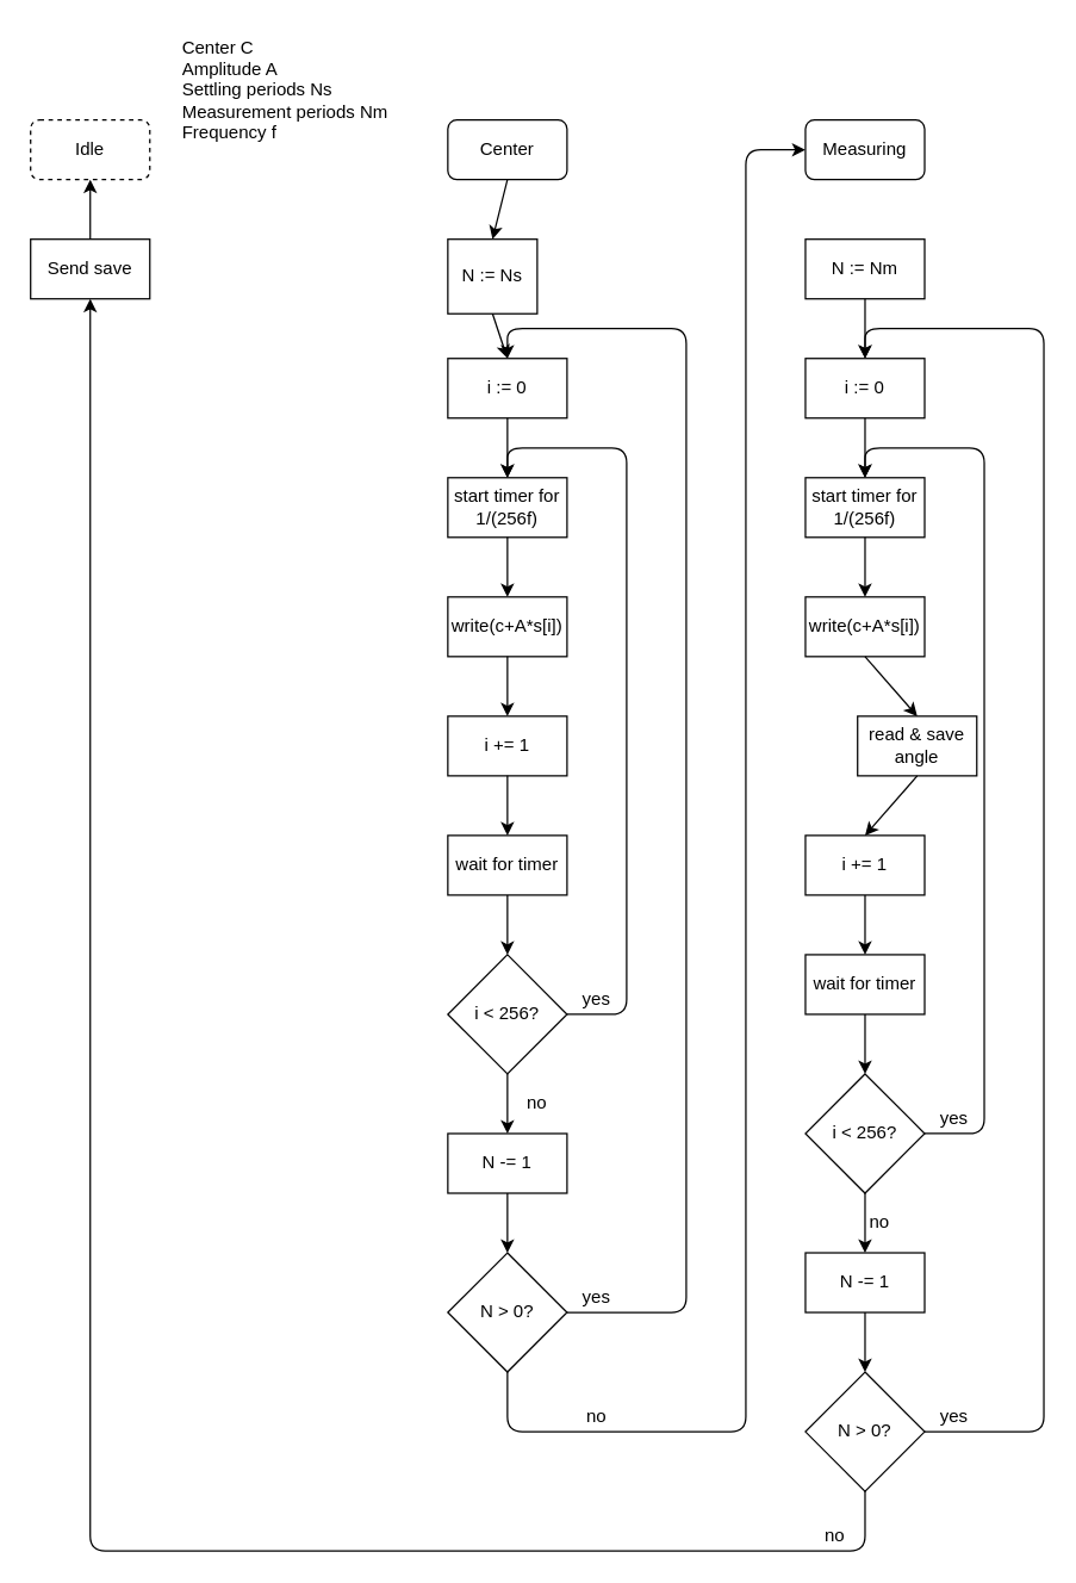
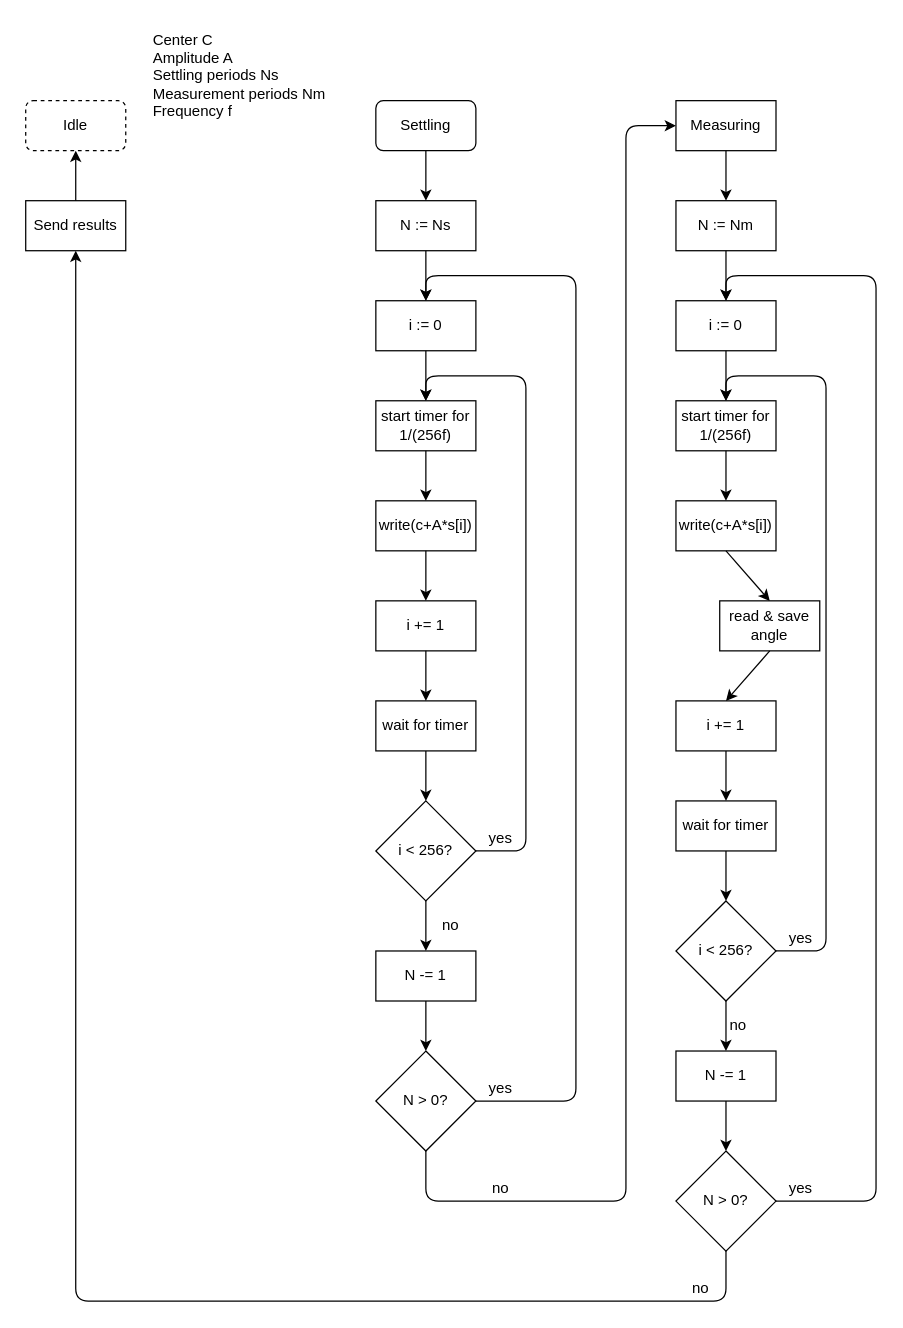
- <mxCell id="3" value="Center" style="rounded=1;whiteSpace=wrap;html=1;" vertex="1" parent="1"><mxGeometry x="300" y="80" width="80" height="40" as="geometry" /></mxCell>
+ <mxCell id="3" value="Settling" style="rounded=1;whiteSpace=wrap;html=1;" vertex="1" parent="1"><mxGeometry x="300" y="80" width="80" height="40" as="geometry" /></mxCell>
- <mxCell id="21" value="Measuring" style="rounded=1;whiteSpace=wrap;html=1;" vertex="1" parent="1"><mxGeometry x="540" y="80" width="80" height="40" as="geometry" /></mxCell>
+ <mxCell id="21" value="Measuring" style="whiteSpace=wrap;html=1;rounded=0;" vertex="1" parent="1"><mxGeometry x="540" y="80" width="80" height="40" as="geometry" /></mxCell>
+ <mxCell id="31" value="" style="endArrow=classic;html=1;exitX=0.5;exitY=1;exitDx=0;exitDy=0;entryX=0.5;entryY=0;entryDx=0;entryDy=0;" edge="1" parent="1" source="21" target="32"><mxGeometry width="50" height="50" relative="1" as="geometry"><mxPoint x="610" y="220" as="sourcePoint" /><mxPoint x="580" y="140" as="targetPoint" /></mxGeometry></mxCell>
- <mxCell id="42" value="Send save" style="rounded=0;whiteSpace=wrap;html=1;" vertex="1" parent="1"><mxGeometry x="20" y="160" width="80" height="40" as="geometry" /></mxCell>
+ <mxCell id="42" value="Send results" style="rounded=0;whiteSpace=wrap;html=1;" vertex="1" parent="1"><mxGeometry x="20" y="160" width="80" height="40" as="geometry" /></mxCell>
- <mxCell id="8" value="N := Ns" style="rounded=0;whiteSpace=wrap;html=1;" vertex="1" parent="1"><mxGeometry x="300" y="160" width="60" height="50" as="geometry" /></mxCell>
+ <mxCell id="8" value="N := Ns" style="rounded=0;whiteSpace=wrap;html=1;" vertex="1" parent="1"><mxGeometry x="300" y="160" width="80" height="40" as="geometry" /></mxCell>
